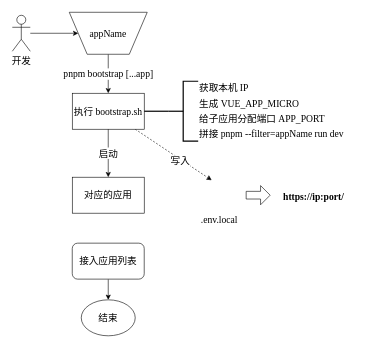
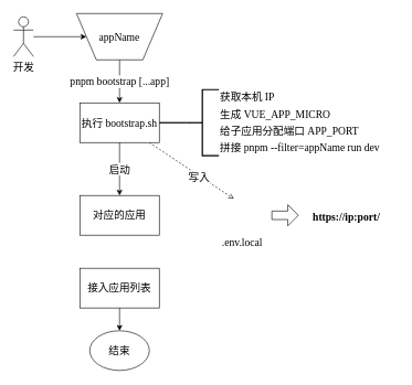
- <mxCell id="5" style="rounded=0;orthogonalLoop=1;jettySize=auto;html=1;entryX=0.25;entryY=0;entryDx=0;entryDy=0;strokeWidth=1;fontSize=16;endArrow=classic;endFill=1;dashed=1;fontFamily=微软雅黑;" parent="1" source="7" target="13" edge="1"><mxGeometry relative="1" as="geometry" /></mxCell>
+ <mxCell id="5" style="rounded=0;orthogonalLoop=1;jettySize=auto;html=1;entryX=0.25;entryY=0;entryDx=0;entryDy=0;strokeWidth=1;fontSize=16;endArrow=open;endFill=1;dashed=1;fontFamily=微软雅黑;" parent="1" source="7" target="13" edge="1"><mxGeometry relative="1" as="geometry" /></mxCell>
- <mxCell id="15" value="接入应用列表" style="whiteSpace=wrap;html=1;fontSize=16;fontFamily=微软雅黑;rounded=1;" parent="1" vertex="1"><mxGeometry x="120" y="405" width="120" height="60" as="geometry" /></mxCell>
+ <mxCell id="15" value="接入应用列表" style="whiteSpace=wrap;html=1;fontSize=16;fontFamily=微软雅黑;rounded=0;" parent="1" vertex="1"><mxGeometry x="120" y="405" width="120" height="60" as="geometry" /></mxCell>
